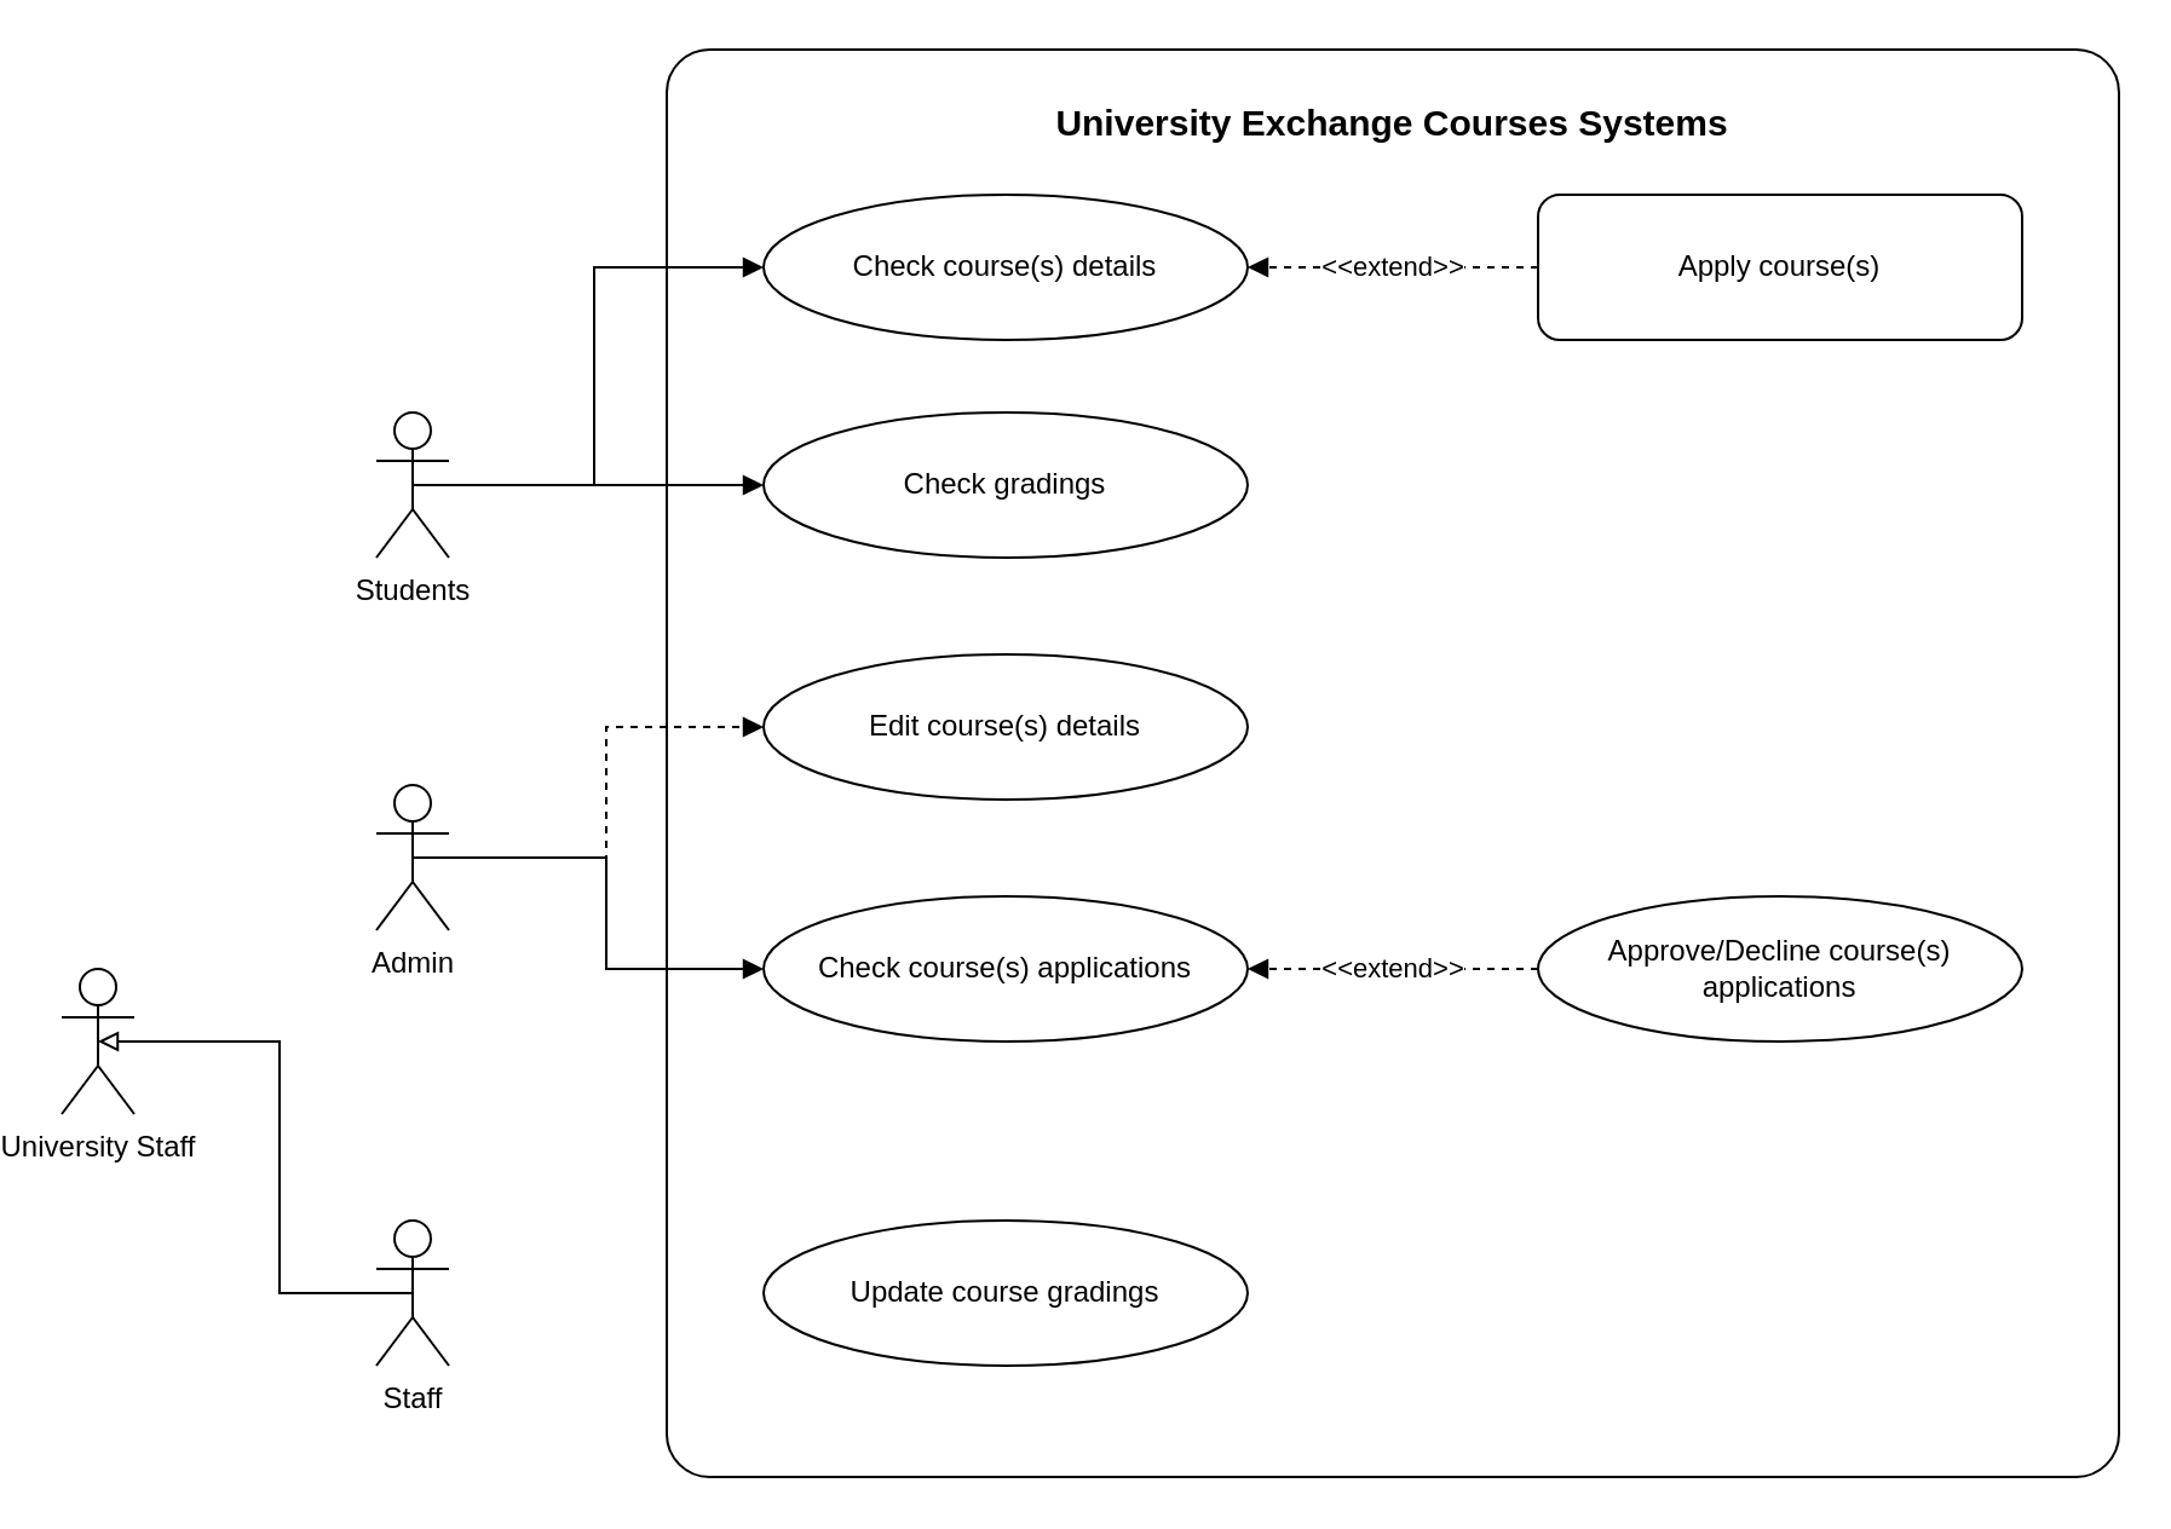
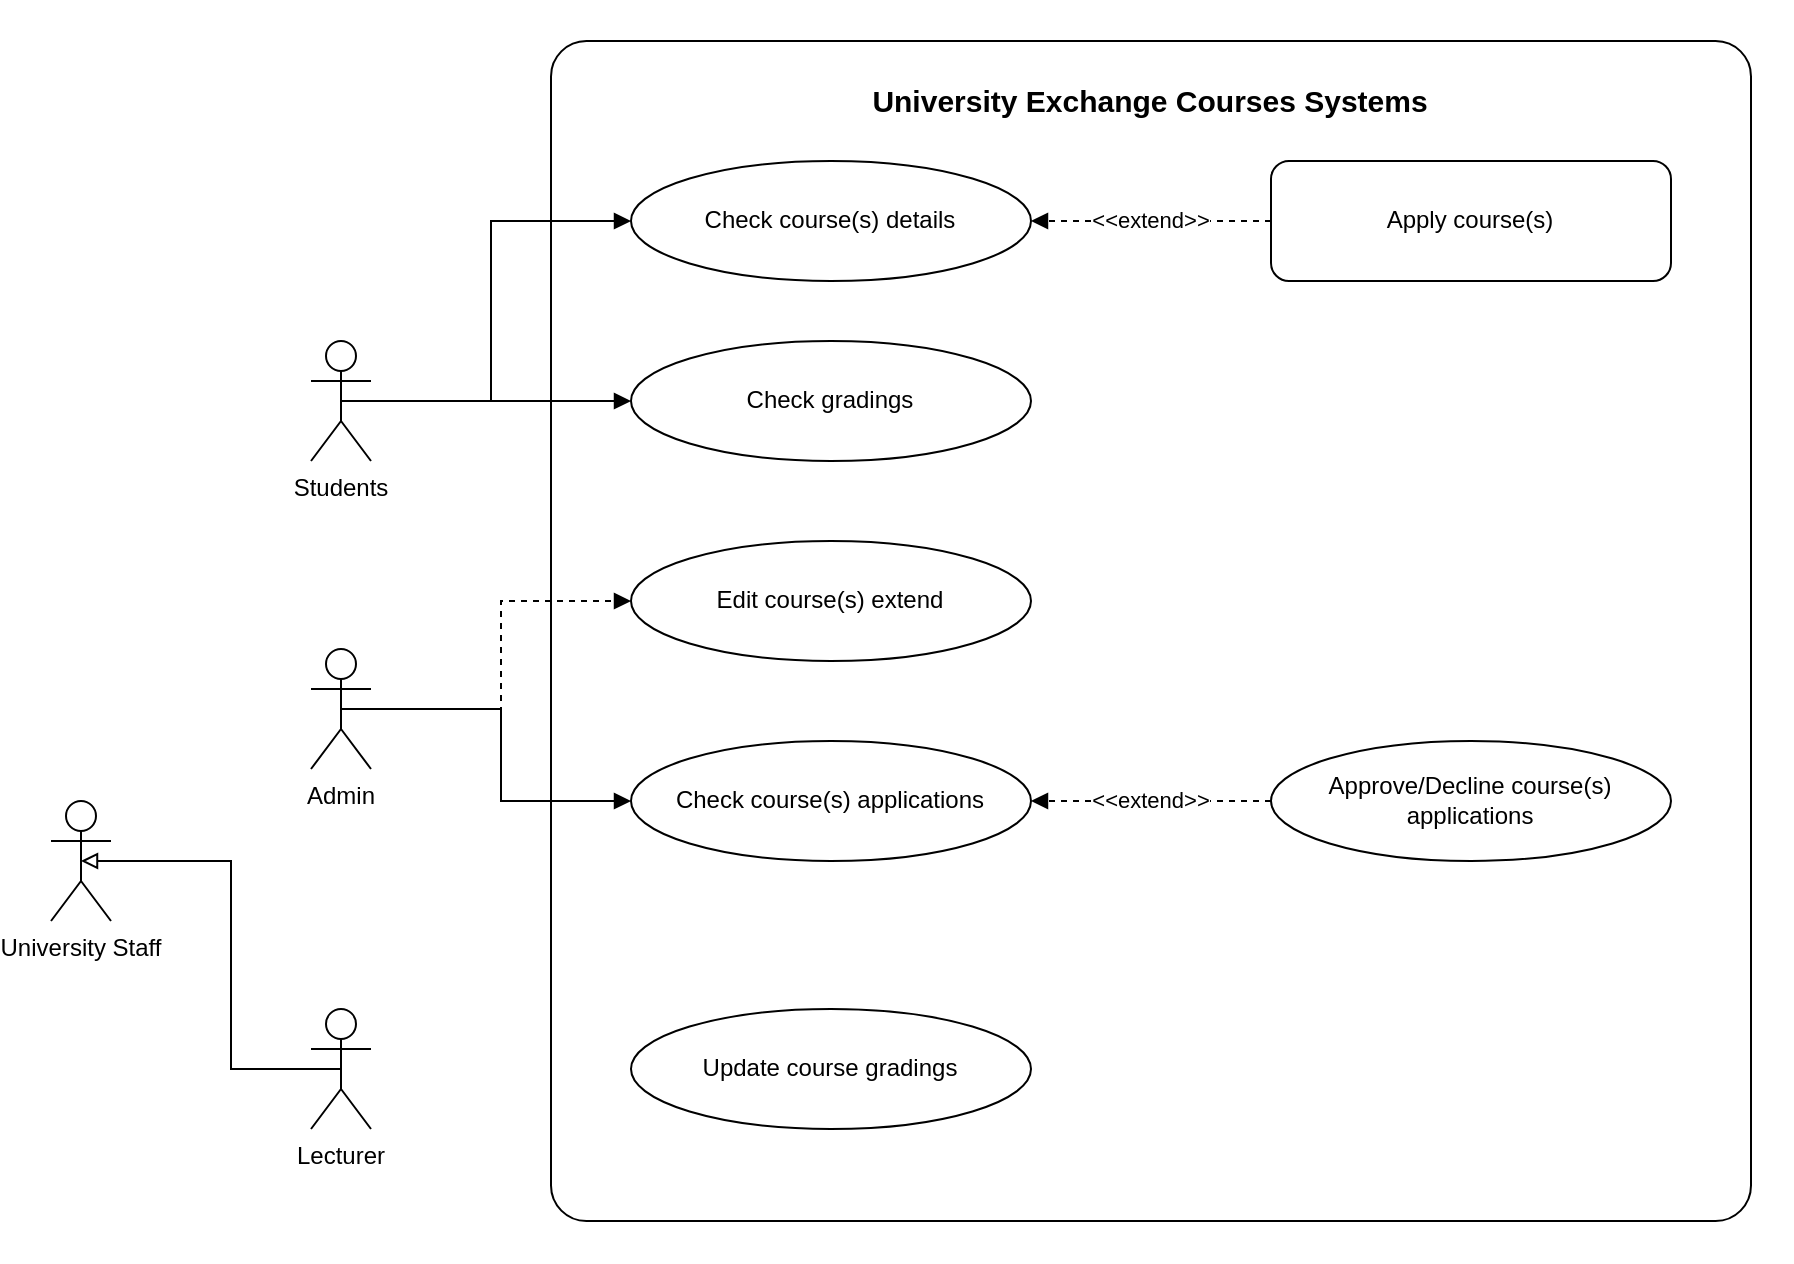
- <mxCell id="17" value="Edit course(s) details" style="ellipse;whiteSpace=wrap;html=1;" vertex="1" parent="1"><mxGeometry x="310" y="270" width="200" height="60" as="geometry" /></mxCell>
+ <mxCell id="17" value="Edit course(s) extend" style="ellipse;whiteSpace=wrap;html=1;" vertex="1" parent="1"><mxGeometry x="310" y="270" width="200" height="60" as="geometry" /></mxCell>
- <mxCell id="8" value="Staff" style="shape=umlActor;verticalLabelPosition=bottom;verticalAlign=top;html=1;outlineConnect=0;" vertex="1" parent="1"><mxGeometry x="150" y="504" width="30" height="60" as="geometry" /></mxCell>
+ <mxCell id="8" value="Lecturer" style="shape=umlActor;verticalLabelPosition=bottom;verticalAlign=top;html=1;outlineConnect=0;" vertex="1" parent="1"><mxGeometry x="150" y="504" width="30" height="60" as="geometry" /></mxCell>
